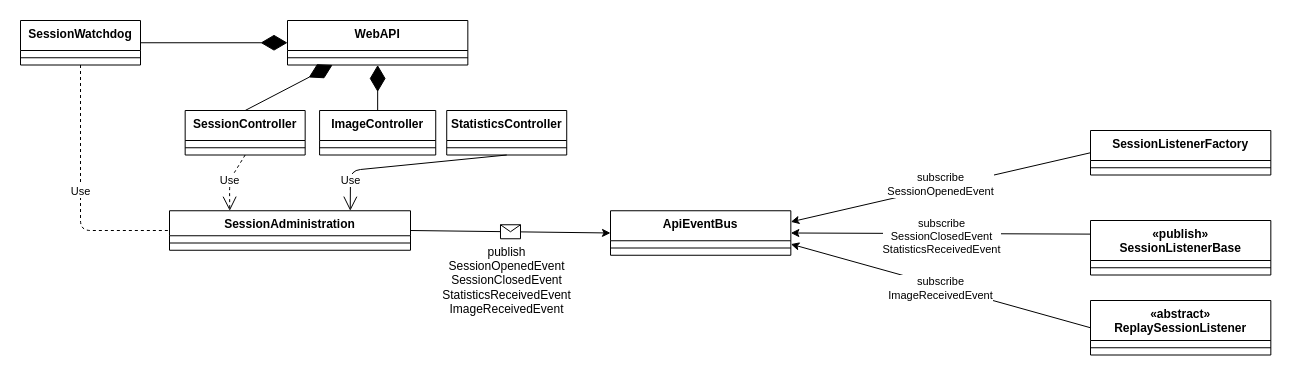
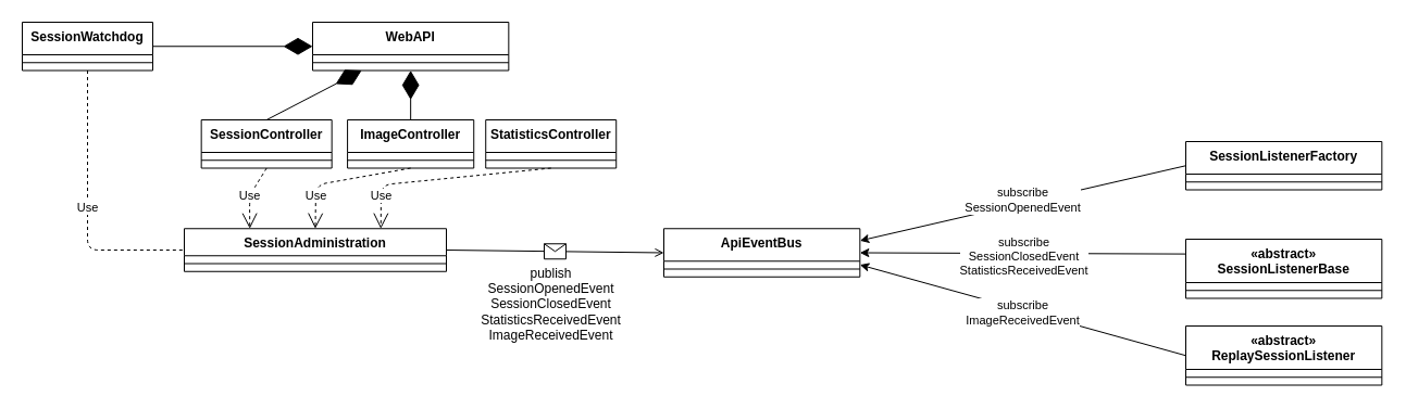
- <mxCell id="37" value="Use" style="endArrow=open;endSize=12;dashed=0;html=1;exitX=0.5;exitY=1;exitDx=0;exitDy=0;entryX=0.75;entryY=0;entryDx=0;entryDy=0;" edge="1" parent="1" source="8" target="14"><mxGeometry x="0.693" width="160" relative="1" as="geometry"><mxPoint x="387.16" y="164.495" as="sourcePoint" /><mxPoint x="299.5" y="220.25" as="targetPoint" /><Array as="points"><mxPoint x="350" y="170" /></Array><mxPoint as="offset" /></mxGeometry></mxCell>
+ <mxCell id="37" value="Use" style="endArrow=open;endSize=12;dashed=1;html=1;exitX=0.5;exitY=1;exitDx=0;exitDy=0;entryX=0.75;entryY=0;entryDx=0;entryDy=0;" edge="1" parent="1" source="8" target="14"><mxGeometry x="0.693" width="160" relative="1" as="geometry"><mxPoint x="387.16" y="164.495" as="sourcePoint" /><mxPoint x="299.5" y="220.25" as="targetPoint" /><Array as="points"><mxPoint x="350" y="170" /></Array><mxPoint as="offset" /></mxGeometry></mxCell>
+ <mxCell id="36" value="Use" style="endArrow=open;endSize=12;dashed=1;html=1;exitX=0.5;exitY=1;exitDx=0;exitDy=0;entryX=0.5;entryY=0;entryDx=0;entryDy=0;" edge="1" parent="1" source="10" target="14"><mxGeometry x="0.53" width="160" relative="1" as="geometry"><mxPoint x="254.67" y="164.495" as="sourcePoint" /><mxPoint x="239.25" y="220.25" as="targetPoint" /><Array as="points"><mxPoint x="290" y="170" /></Array><mxPoint as="offset" /></mxGeometry></mxCell>
- <mxCell id="22" value="" style="endArrow=classic;html=1;entryX=0;entryY=0.5;entryDx=0;entryDy=0;exitX=1;exitY=0.5;exitDx=0;exitDy=0;" edge="1" parent="1" source="14" target="2"><mxGeometry relative="1" as="geometry"><mxPoint x="450" y="200" as="sourcePoint" /><mxPoint x="680" y="250" as="targetPoint" /></mxGeometry></mxCell>
+ <mxCell id="22" value="" style="endArrow=open;html=1;entryX=0;entryY=0.5;entryDx=0;entryDy=0;exitX=1;exitY=0.5;exitDx=0;exitDy=0;" edge="1" parent="1" source="14" target="2"><mxGeometry relative="1" as="geometry"><mxPoint x="450" y="200" as="sourcePoint" /><mxPoint x="680" y="250" as="targetPoint" /></mxGeometry></mxCell>
- <mxCell id="18" value="«publish»&#10;SessionListenerBase" style="swimlane;fontStyle=1;align=center;verticalAlign=top;childLayout=stackLayout;horizontal=1;startSize=40;horizontalStack=0;resizeParent=1;resizeParentMax=0;resizeLast=0;collapsible=1;marginBottom=0;" vertex="1" parent="1"><mxGeometry x="1090" y="220" width="180.33" height="54.495" as="geometry"><mxRectangle x="575.06" y="313.22" width="120" height="37" as="alternateBounds" /></mxGeometry></mxCell>
+ <mxCell id="18" value="«abstract»&#10;SessionListenerBase" style="swimlane;fontStyle=1;align=center;verticalAlign=top;childLayout=stackLayout;horizontal=1;startSize=40;horizontalStack=0;resizeParent=1;resizeParentMax=0;resizeLast=0;collapsible=1;marginBottom=0;" vertex="1" parent="1"><mxGeometry x="1090" y="220" width="180.33" height="54.495" as="geometry"><mxRectangle x="575.06" y="313.22" width="120" height="37" as="alternateBounds" /></mxGeometry></mxCell>
